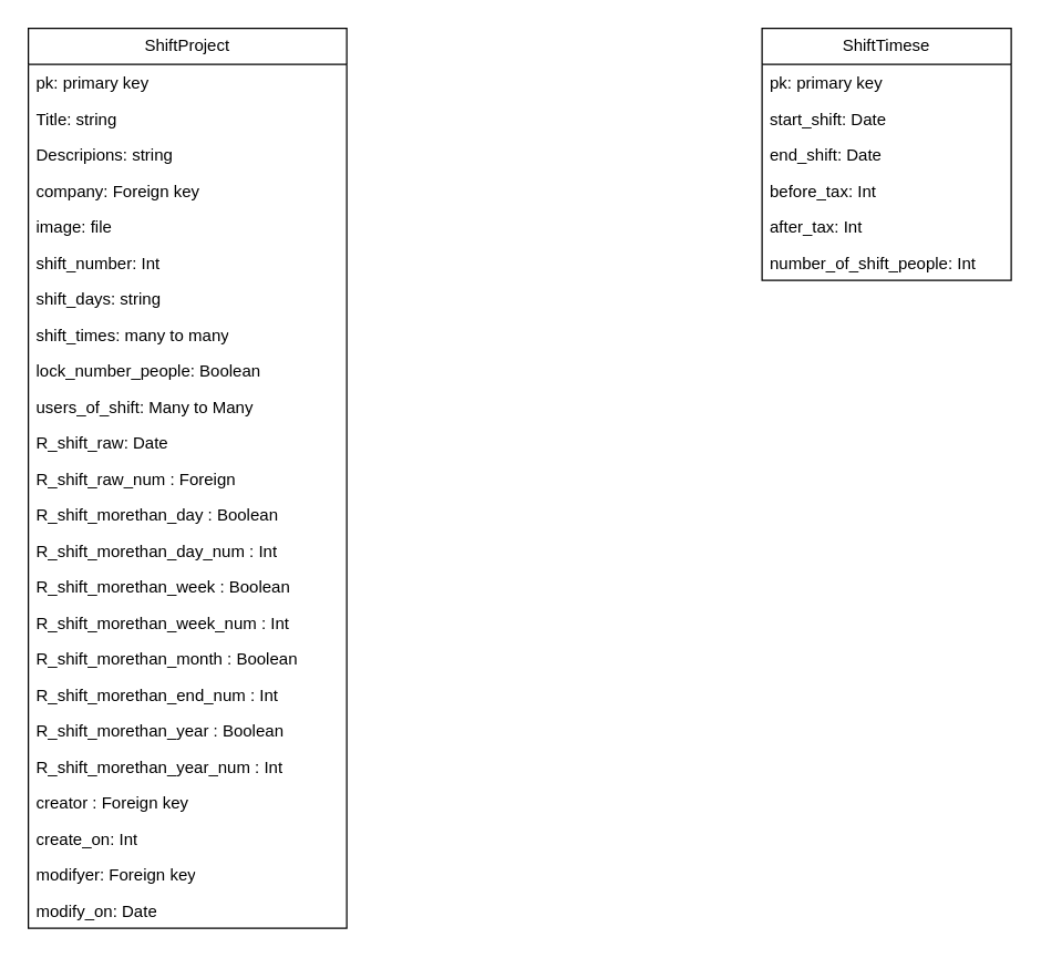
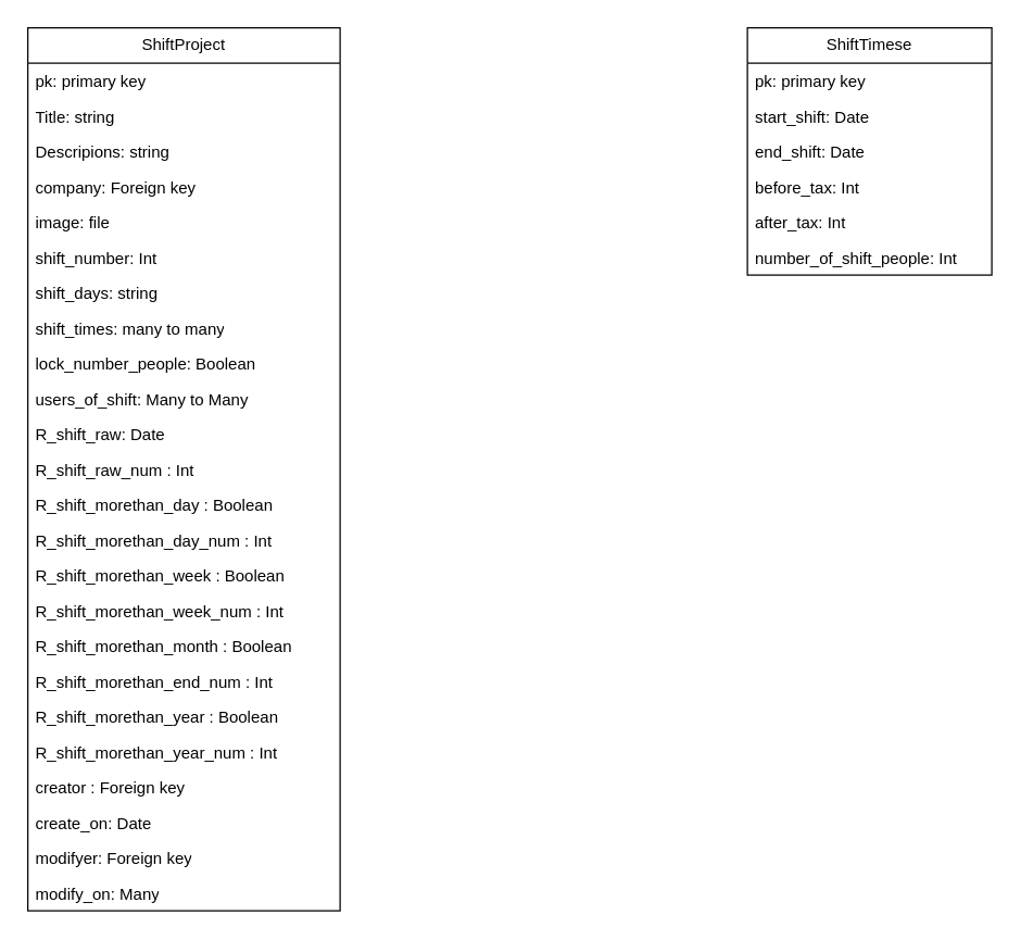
- <mxCell id="14" value="R_shift_raw_num : Foreign" style="text;strokeColor=none;fillColor=none;align=left;verticalAlign=top;spacingLeft=4;spacingRight=4;overflow=hidden;rotatable=0;points=[[0,0.5],[1,0.5]];portConstraint=eastwest;whiteSpace=wrap;html=1;" vertex="1" parent="2"><mxGeometry y="312" width="230" height="26" as="geometry" /></mxCell>
+ <mxCell id="14" value="R_shift_raw_num : Int" style="text;strokeColor=none;fillColor=none;align=left;verticalAlign=top;spacingLeft=4;spacingRight=4;overflow=hidden;rotatable=0;points=[[0,0.5],[1,0.5]];portConstraint=eastwest;whiteSpace=wrap;html=1;" vertex="1" parent="2"><mxGeometry y="312" width="230" height="26" as="geometry" /></mxCell>
- <mxCell id="24" value="create_on: Int" style="text;strokeColor=none;fillColor=none;align=left;verticalAlign=top;spacingLeft=4;spacingRight=4;overflow=hidden;rotatable=0;points=[[0,0.5],[1,0.5]];portConstraint=eastwest;whiteSpace=wrap;html=1;" vertex="1" parent="2"><mxGeometry y="572" width="230" height="26" as="geometry" /></mxCell>
+ <mxCell id="24" value="create_on: Date" style="text;strokeColor=none;fillColor=none;align=left;verticalAlign=top;spacingLeft=4;spacingRight=4;overflow=hidden;rotatable=0;points=[[0,0.5],[1,0.5]];portConstraint=eastwest;whiteSpace=wrap;html=1;" vertex="1" parent="2"><mxGeometry y="572" width="230" height="26" as="geometry" /></mxCell>
- <mxCell id="26" value="modify_on: Date" style="text;strokeColor=none;fillColor=none;align=left;verticalAlign=top;spacingLeft=4;spacingRight=4;overflow=hidden;rotatable=0;points=[[0,0.5],[1,0.5]];portConstraint=eastwest;whiteSpace=wrap;html=1;" vertex="1" parent="2"><mxGeometry y="624" width="230" height="26" as="geometry" /></mxCell>
+ <mxCell id="26" value="modify_on: Many" style="text;strokeColor=none;fillColor=none;align=left;verticalAlign=top;spacingLeft=4;spacingRight=4;overflow=hidden;rotatable=0;points=[[0,0.5],[1,0.5]];portConstraint=eastwest;whiteSpace=wrap;html=1;" vertex="1" parent="2"><mxGeometry y="624" width="230" height="26" as="geometry" /></mxCell>
